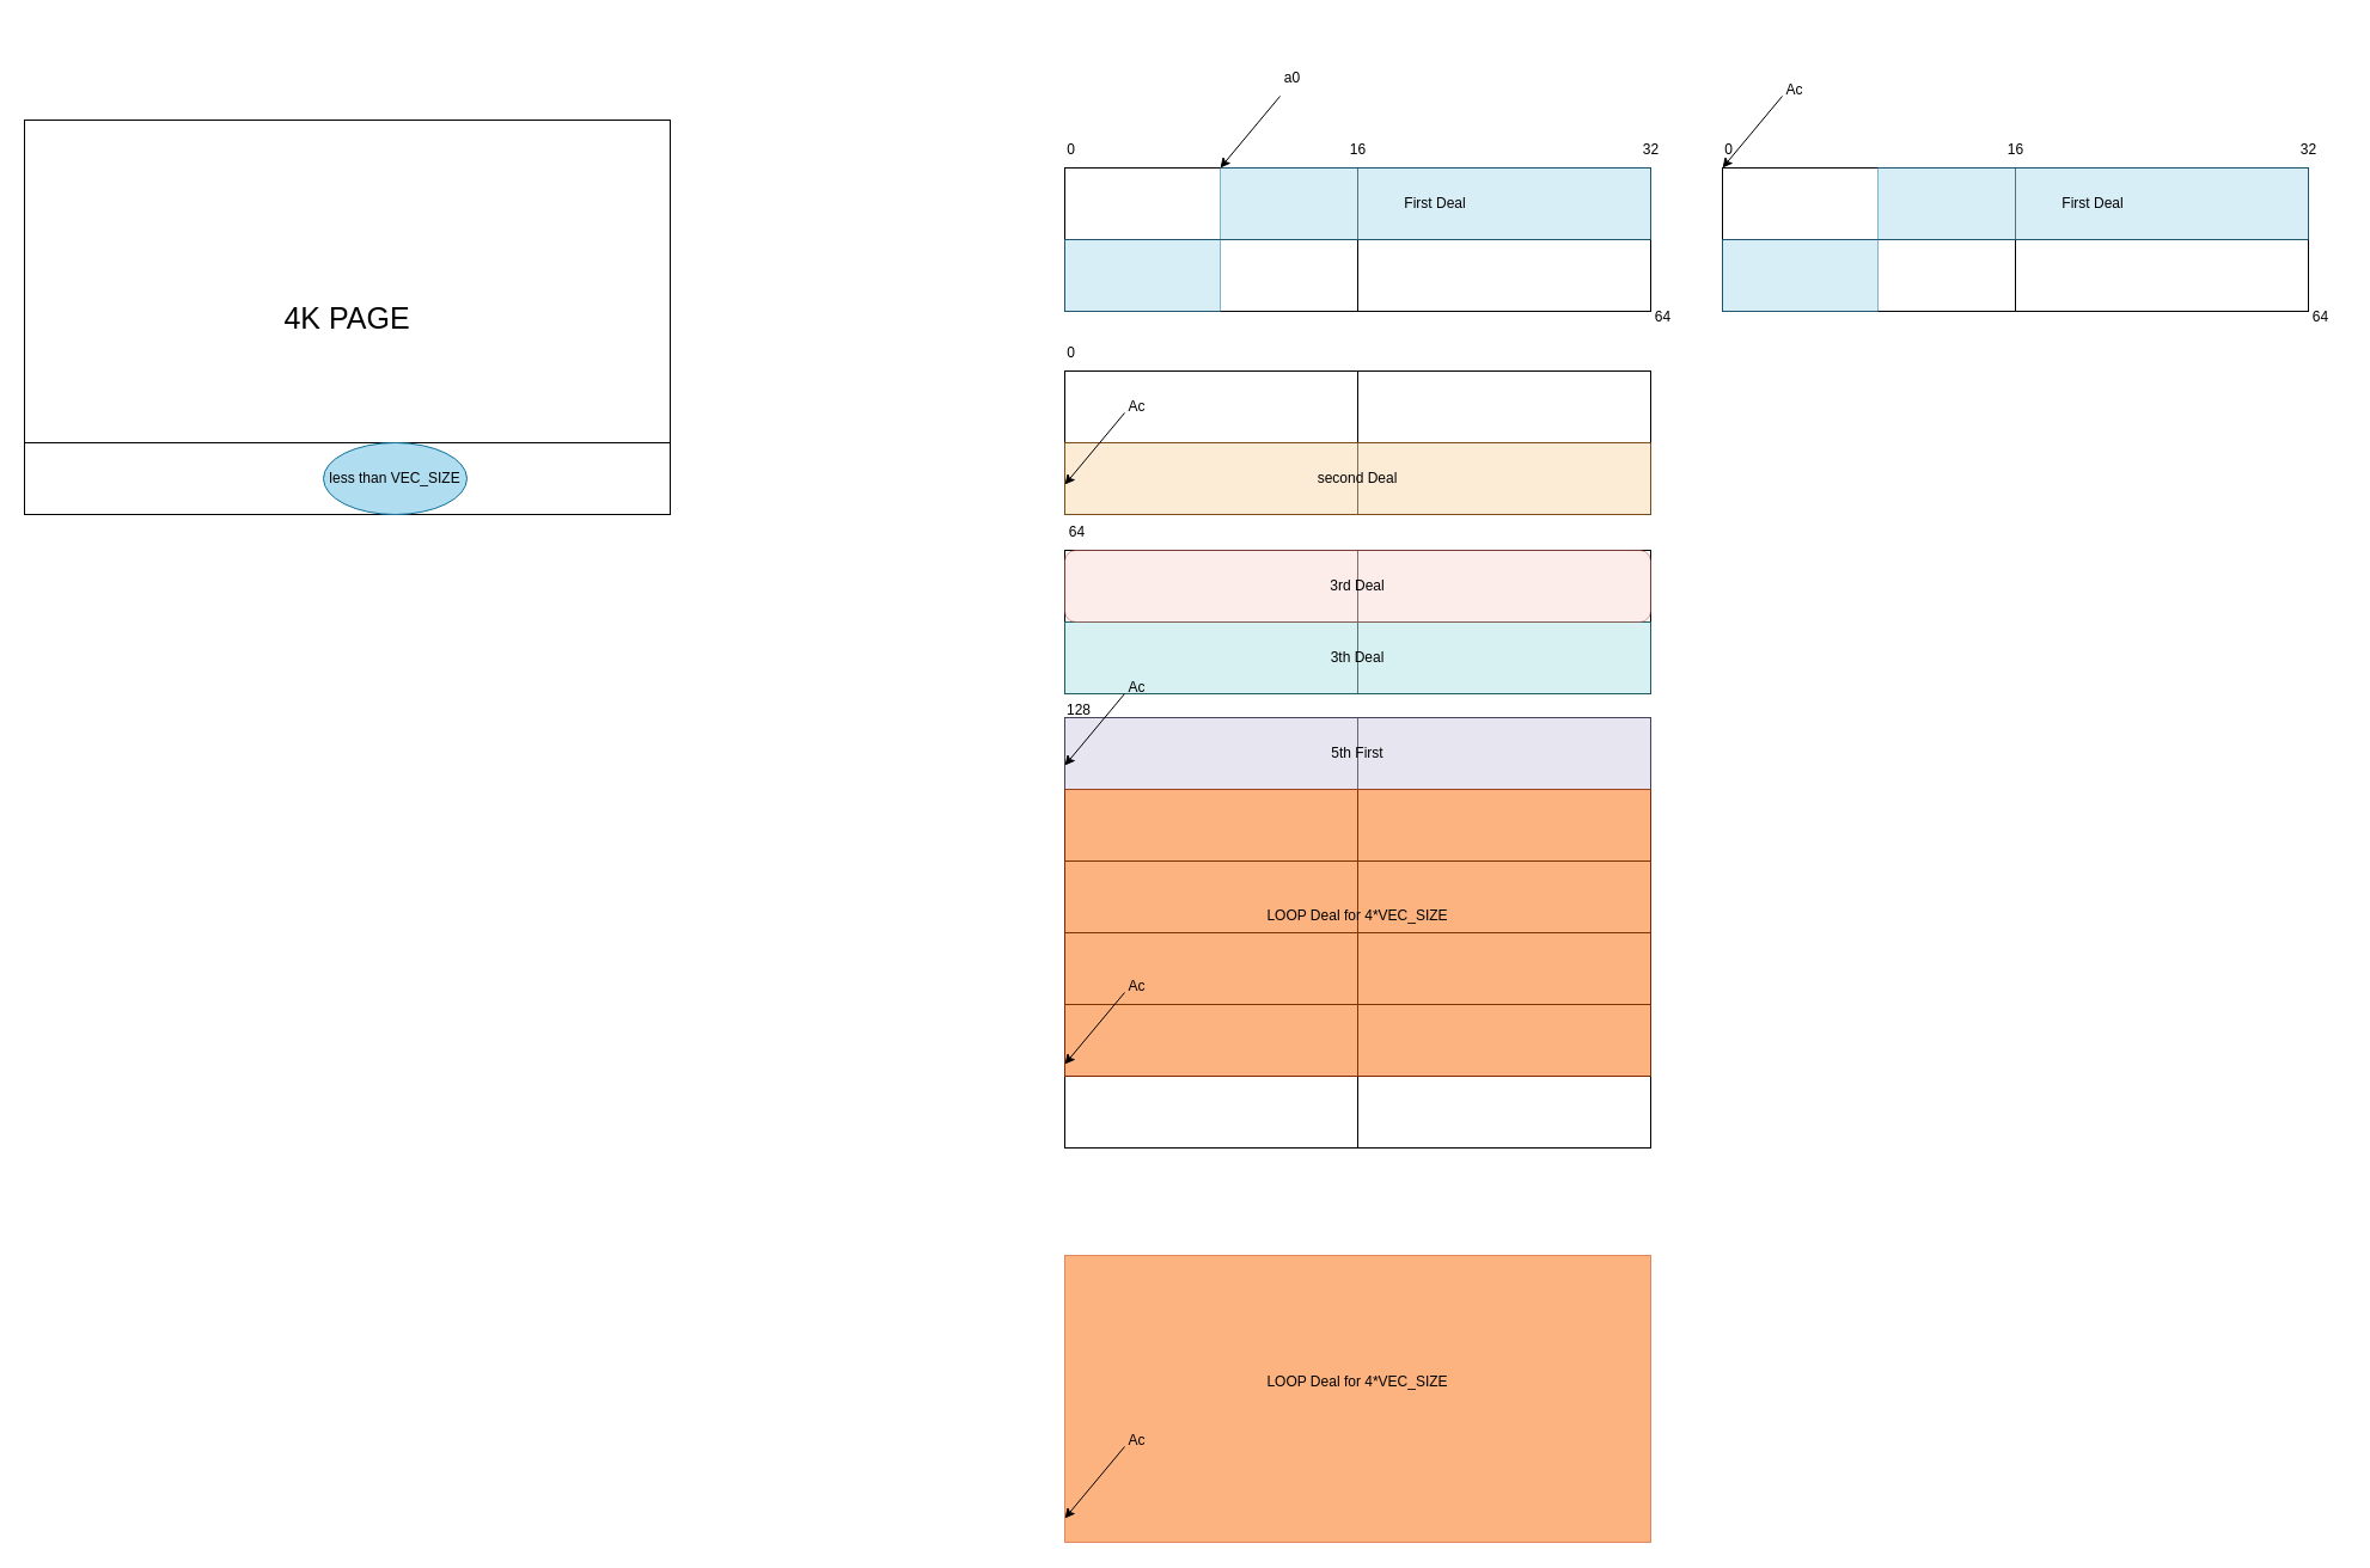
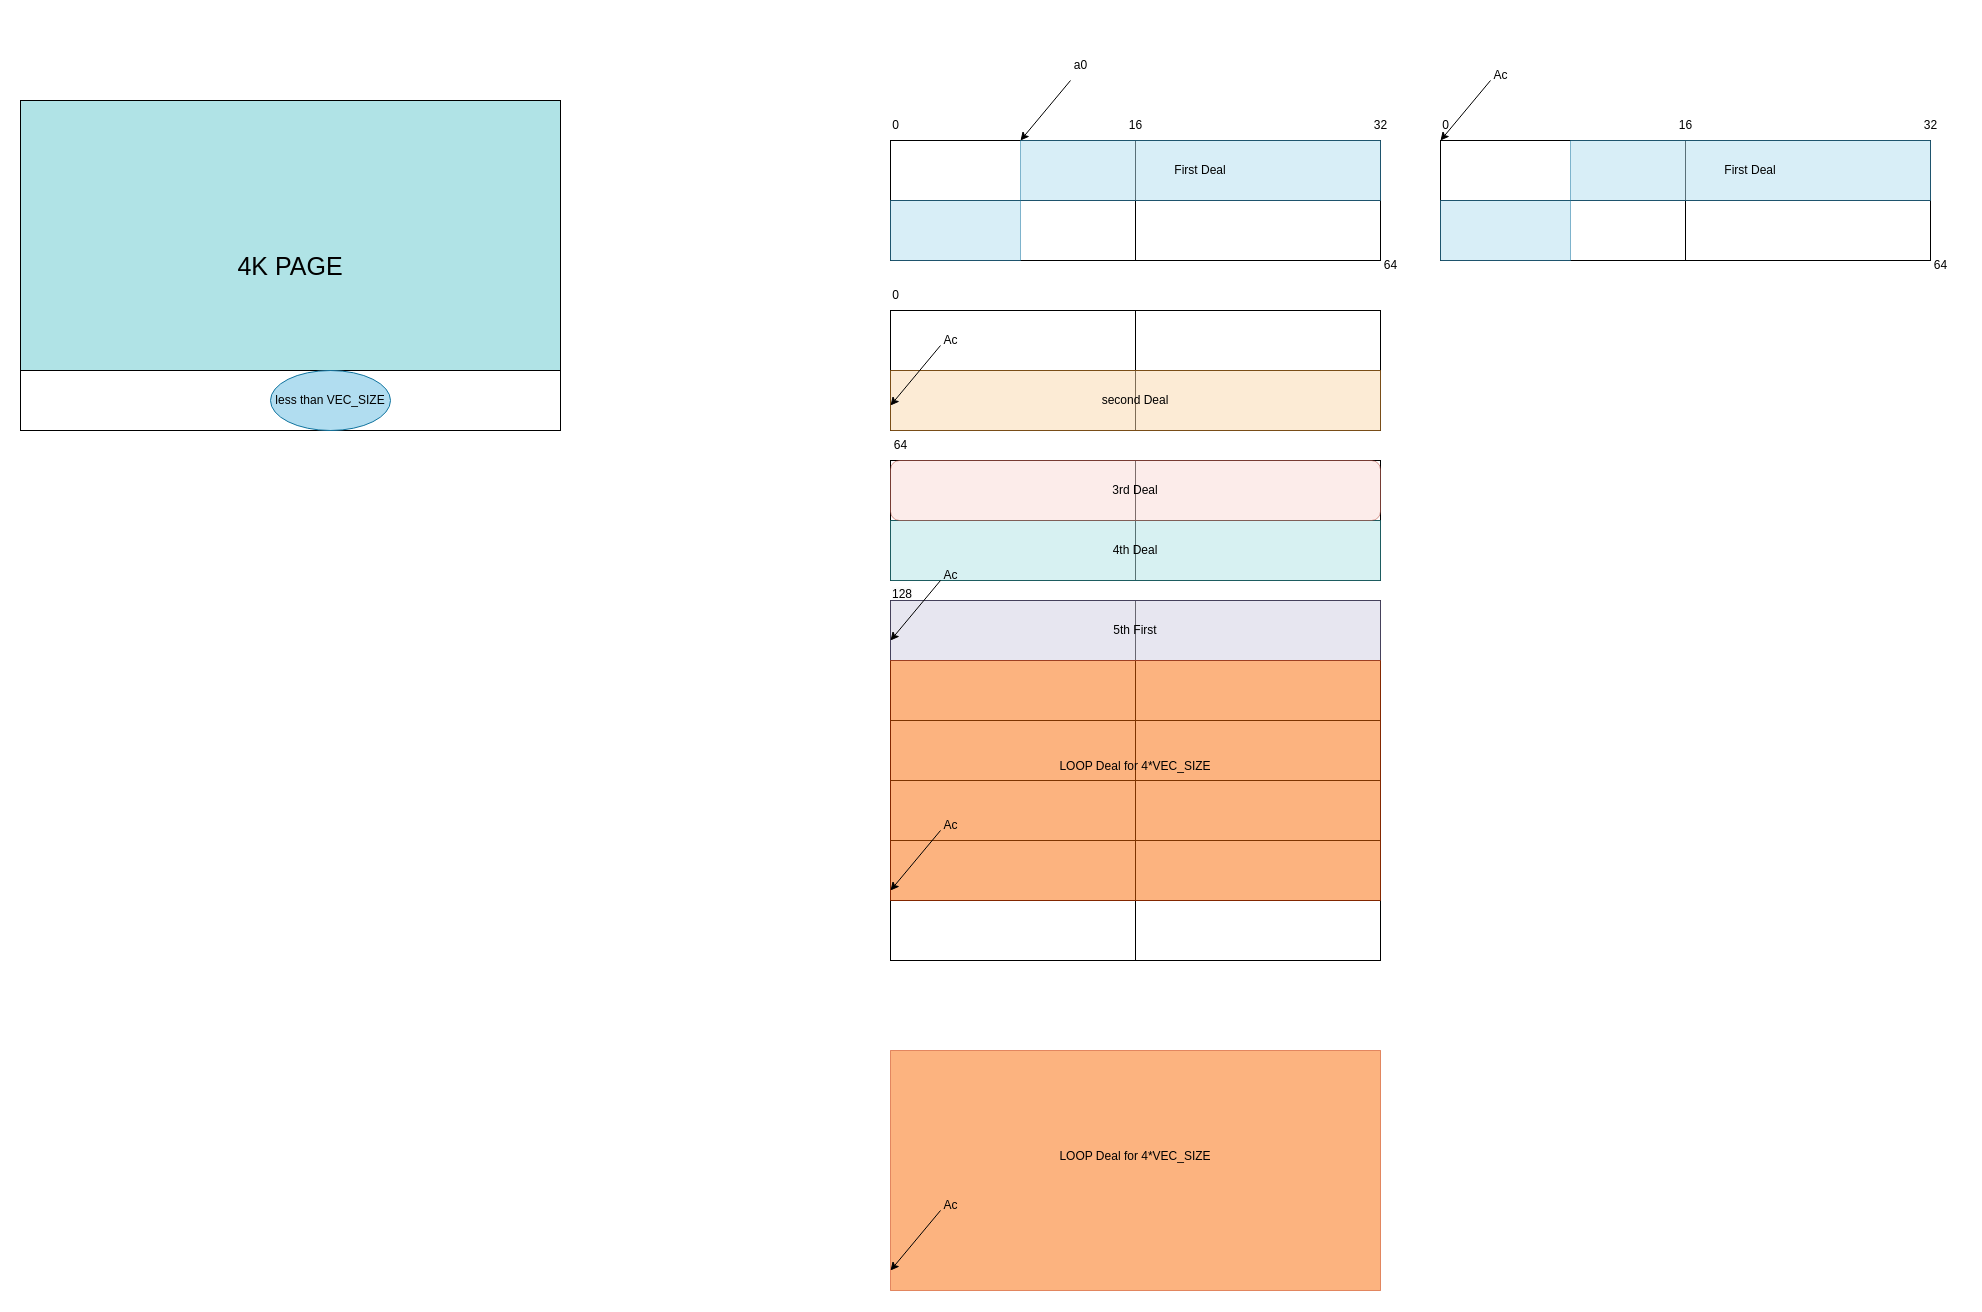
- <mxCell id="2" value="&lt;font style=&quot;font-size: 25px;&quot;&gt;4K PAGE&lt;/font&gt;" style="rounded=0;whiteSpace=wrap;html=1;" vertex="1" parent="1"><mxGeometry x="20" y="100" width="540" height="330" as="geometry" /></mxCell>
+ <mxCell id="2" value="&lt;font style=&quot;font-size: 25px;&quot;&gt;4K PAGE&lt;/font&gt;" style="rounded=0;whiteSpace=wrap;html=1;fillColor=#b0e3e6;" vertex="1" parent="1"><mxGeometry x="20" y="100" width="540" height="330" as="geometry" /></mxCell>
- <mxCell id="33" value="3th Deal" style="rounded=0;whiteSpace=wrap;html=1;shadow=0;labelBackgroundColor=none;textShadow=0;strokeColor=#0e8088;fillColor=#b0e3e6;opacity=50;" vertex="1" parent="29"><mxGeometry x="10" y="90" width="490" height="60" as="geometry" /></mxCell>
+ <mxCell id="33" value="4th Deal" style="rounded=0;whiteSpace=wrap;html=1;shadow=0;labelBackgroundColor=none;textShadow=0;strokeColor=#0e8088;fillColor=#b0e3e6;opacity=50;" vertex="1" parent="29"><mxGeometry x="10" y="90" width="490" height="60" as="geometry" /></mxCell>
